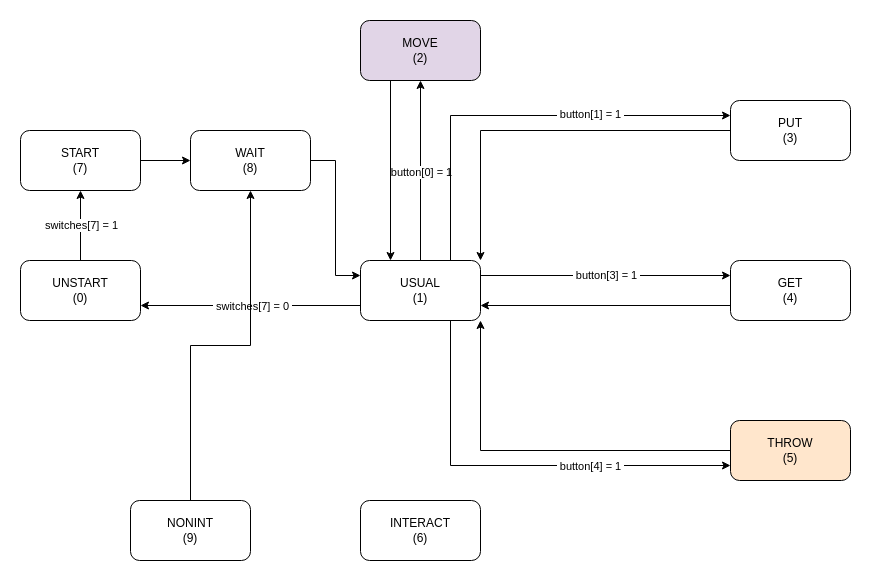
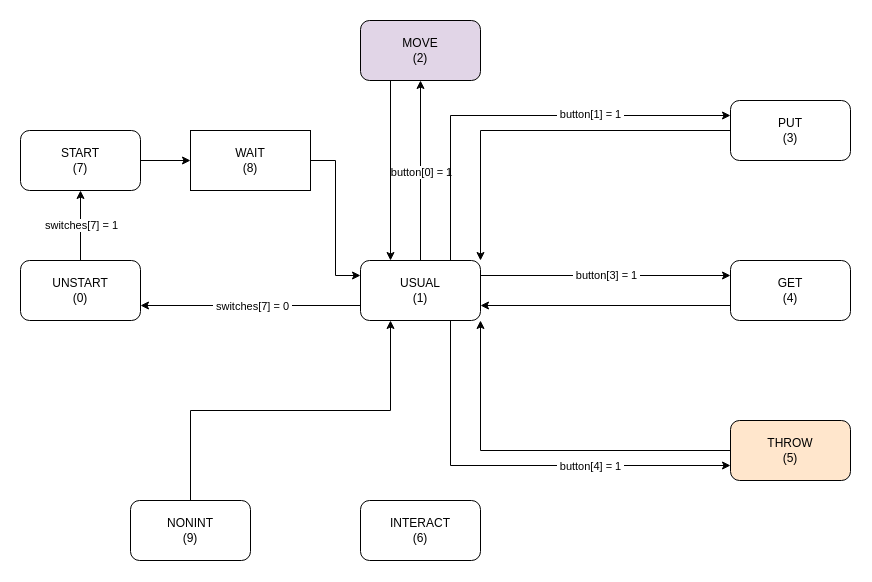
- <mxCell id="28" value="WAIT&lt;br&gt;(8)" style="rounded=1;whiteSpace=wrap;html=1;" parent="1" vertex="1"><mxGeometry x="190" y="130" width="120" height="60" as="geometry" /></mxCell>
+ <mxCell id="28" value="WAIT&lt;br&gt;(8)" style="whiteSpace=wrap;html=1;rounded=0;" parent="1" vertex="1"><mxGeometry x="190" y="130" width="120" height="60" as="geometry" /></mxCell>
- <mxCell id="29" style="edgeStyle=orthogonalEdgeStyle;rounded=0;orthogonalLoop=1;jettySize=auto;html=1;exitX=0.5;exitY=0;exitDx=0;exitDy=0;" edge="1" parent="1" source="30" target="28"><mxGeometry relative="1" as="geometry"><mxPoint x="190" y="460" as="targetPoint" /></mxGeometry></mxCell>
+ <mxCell id="29" style="edgeStyle=orthogonalEdgeStyle;rounded=0;orthogonalLoop=1;jettySize=auto;html=1;exitX=0.5;exitY=0;exitDx=0;exitDy=0;entryX=0.25;entryY=1;entryDx=0;entryDy=0;" edge="1" parent="1" source="30" target="15"><mxGeometry relative="1" as="geometry"><mxPoint x="190" y="460" as="targetPoint" /></mxGeometry></mxCell>
